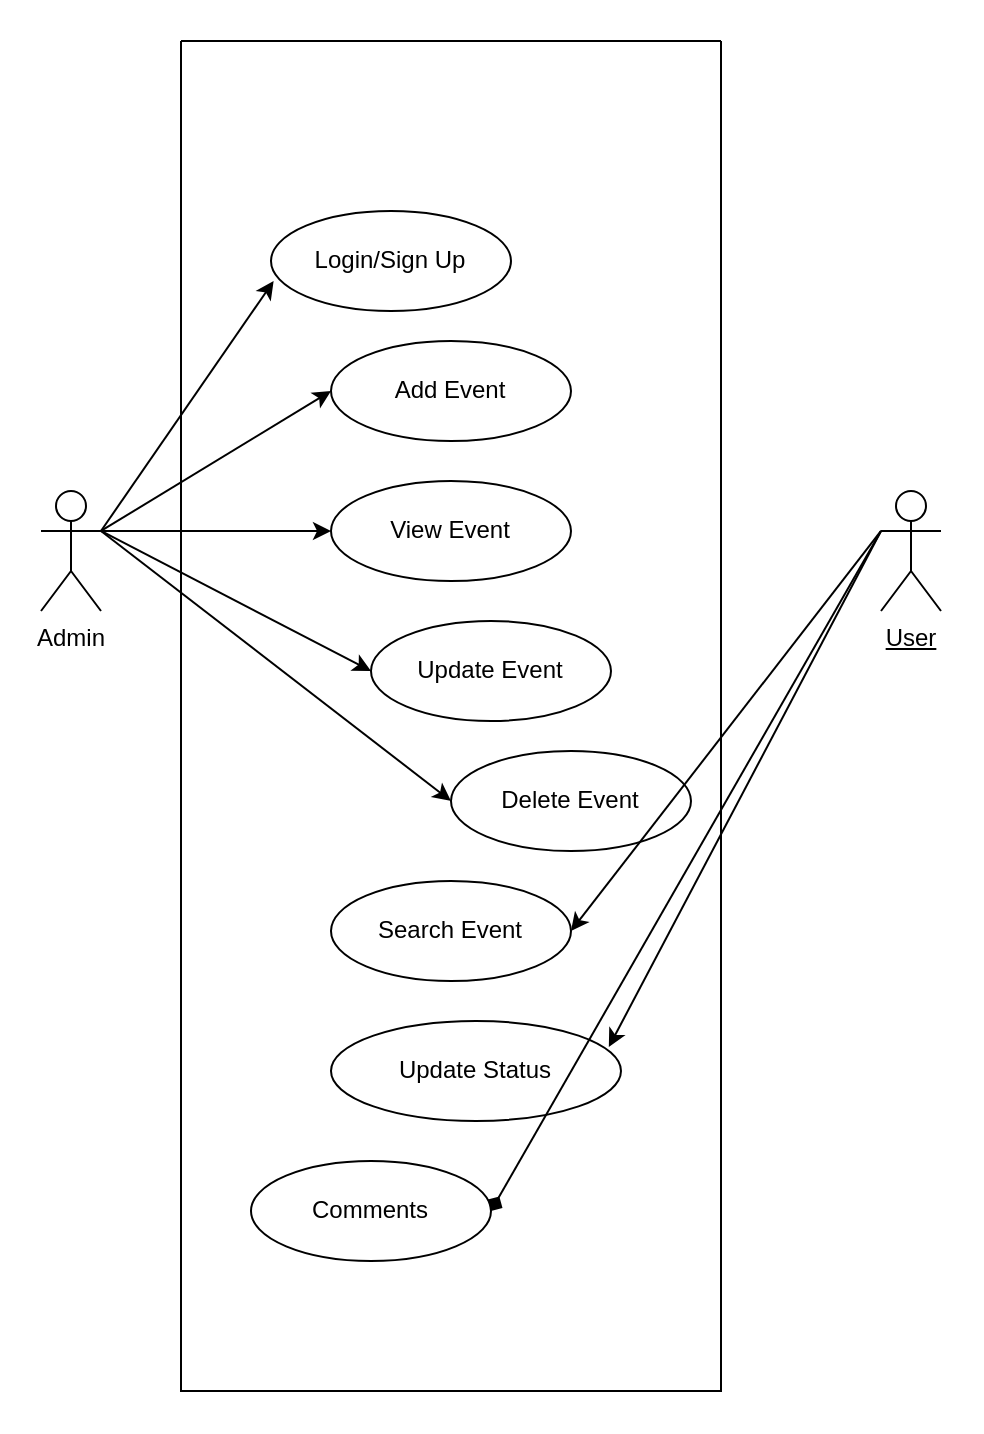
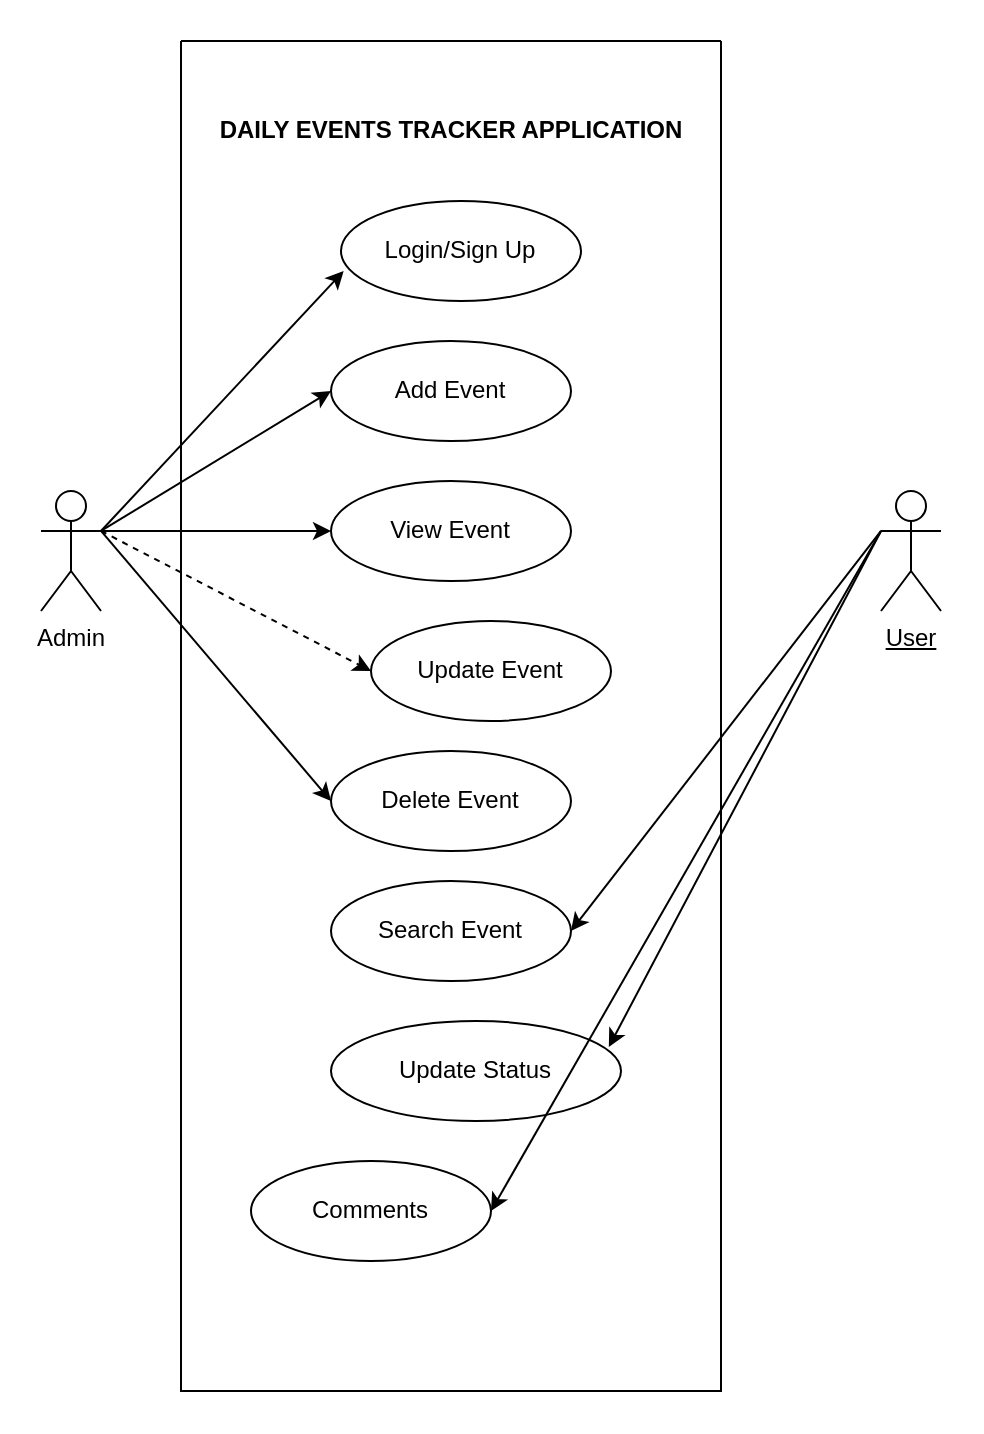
+ <mxCell id="4" value="&lt;b&gt;DAILY EVENTS TRACKER APPLICATION&lt;/b&gt;" style="text;html=1;align=center;verticalAlign=middle;resizable=0;points=[];autosize=1;strokeColor=none;fillColor=none;" parent="3" vertex="1"><mxGeometry x="10" y="30" width="250" height="30" as="geometry" /></mxCell>
- <mxCell id="12" value="Login/Sign Up" style="ellipse;whiteSpace=wrap;html=1;" parent="3" vertex="1"><mxGeometry x="45" y="85" width="120" height="50" as="geometry" /></mxCell>
+ <mxCell id="12" value="Login/Sign Up" style="ellipse;whiteSpace=wrap;html=1;" parent="3" vertex="1"><mxGeometry x="80" y="80" width="120" height="50" as="geometry" /></mxCell>
- <mxCell id="16" value="" style="endArrow=classic;html=1;rounded=0;exitX=1;exitY=0.333;exitDx=0;exitDy=0;exitPerimeter=0;entryX=0;entryY=0.5;entryDx=0;entryDy=0;" parent="1" source="2" target="8" edge="1"><mxGeometry width="50" height="50" relative="1" as="geometry"><mxPoint x="60" y="255" as="sourcePoint" /><mxPoint x="170" y="235" as="targetPoint" /></mxGeometry></mxCell>
+ <mxCell id="16" value="" style="endArrow=classic;html=1;rounded=0;exitX=1;exitY=0.333;exitDx=0;exitDy=0;exitPerimeter=0;entryX=0;entryY=0.5;entryDx=0;entryDy=0;dashed=1;" parent="1" source="2" target="8" edge="1"><mxGeometry width="50" height="50" relative="1" as="geometry"><mxPoint x="60" y="255" as="sourcePoint" /><mxPoint x="170" y="235" as="targetPoint" /></mxGeometry></mxCell>
- <mxCell id="7" value="Delete Event" style="ellipse;whiteSpace=wrap;html=1;" parent="3" vertex="1"><mxGeometry x="135" y="355" width="120" height="50" as="geometry" /></mxCell>
+ <mxCell id="7" value="Delete Event" style="ellipse;whiteSpace=wrap;html=1;" parent="3" vertex="1"><mxGeometry x="75" y="355" width="120" height="50" as="geometry" /></mxCell>
- <mxCell id="18" value="" style="endArrow=diamond;html=1;rounded=0;exitX=0;exitY=0.333;exitDx=0;exitDy=0;exitPerimeter=0;entryX=1;entryY=0.5;entryDx=0;entryDy=0;" parent="1" source="13" target="11" edge="1"><mxGeometry width="50" height="50" relative="1" as="geometry"><mxPoint x="288" y="469" as="sourcePoint" /><mxPoint x="288" y="469" as="targetPoint" /><Array as="points" /></mxGeometry></mxCell>
+ <mxCell id="18" value="" style="endArrow=classic;html=1;rounded=0;exitX=0;exitY=0.333;exitDx=0;exitDy=0;exitPerimeter=0;entryX=1;entryY=0.5;entryDx=0;entryDy=0;" parent="1" source="13" target="11" edge="1"><mxGeometry width="50" height="50" relative="1" as="geometry"><mxPoint x="288" y="469" as="sourcePoint" /><mxPoint x="288" y="469" as="targetPoint" /><Array as="points" /></mxGeometry></mxCell>
